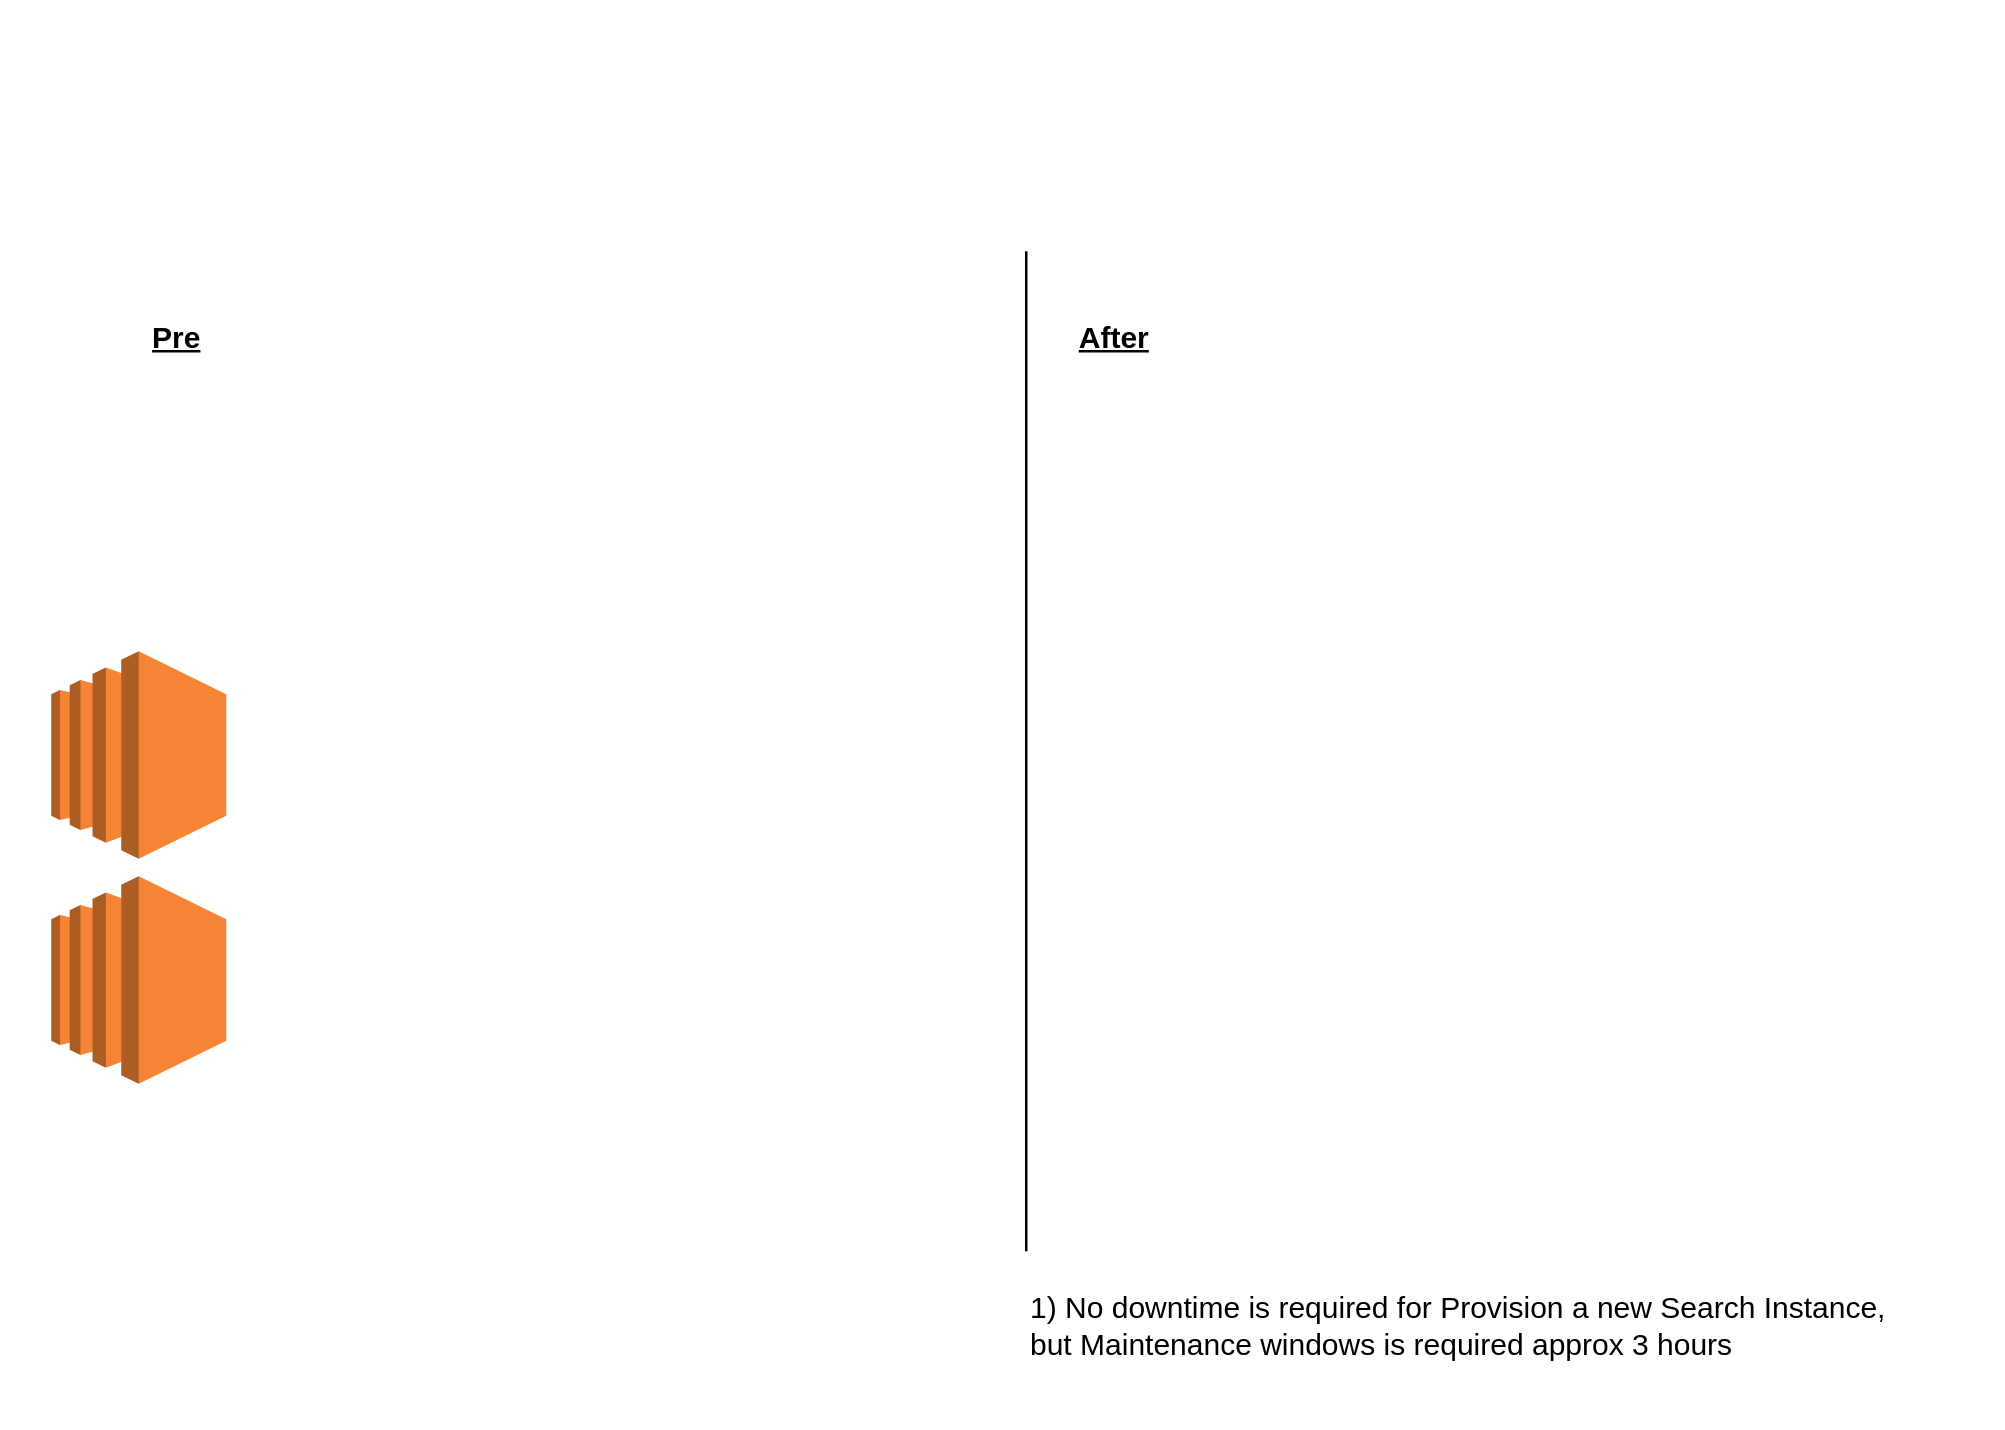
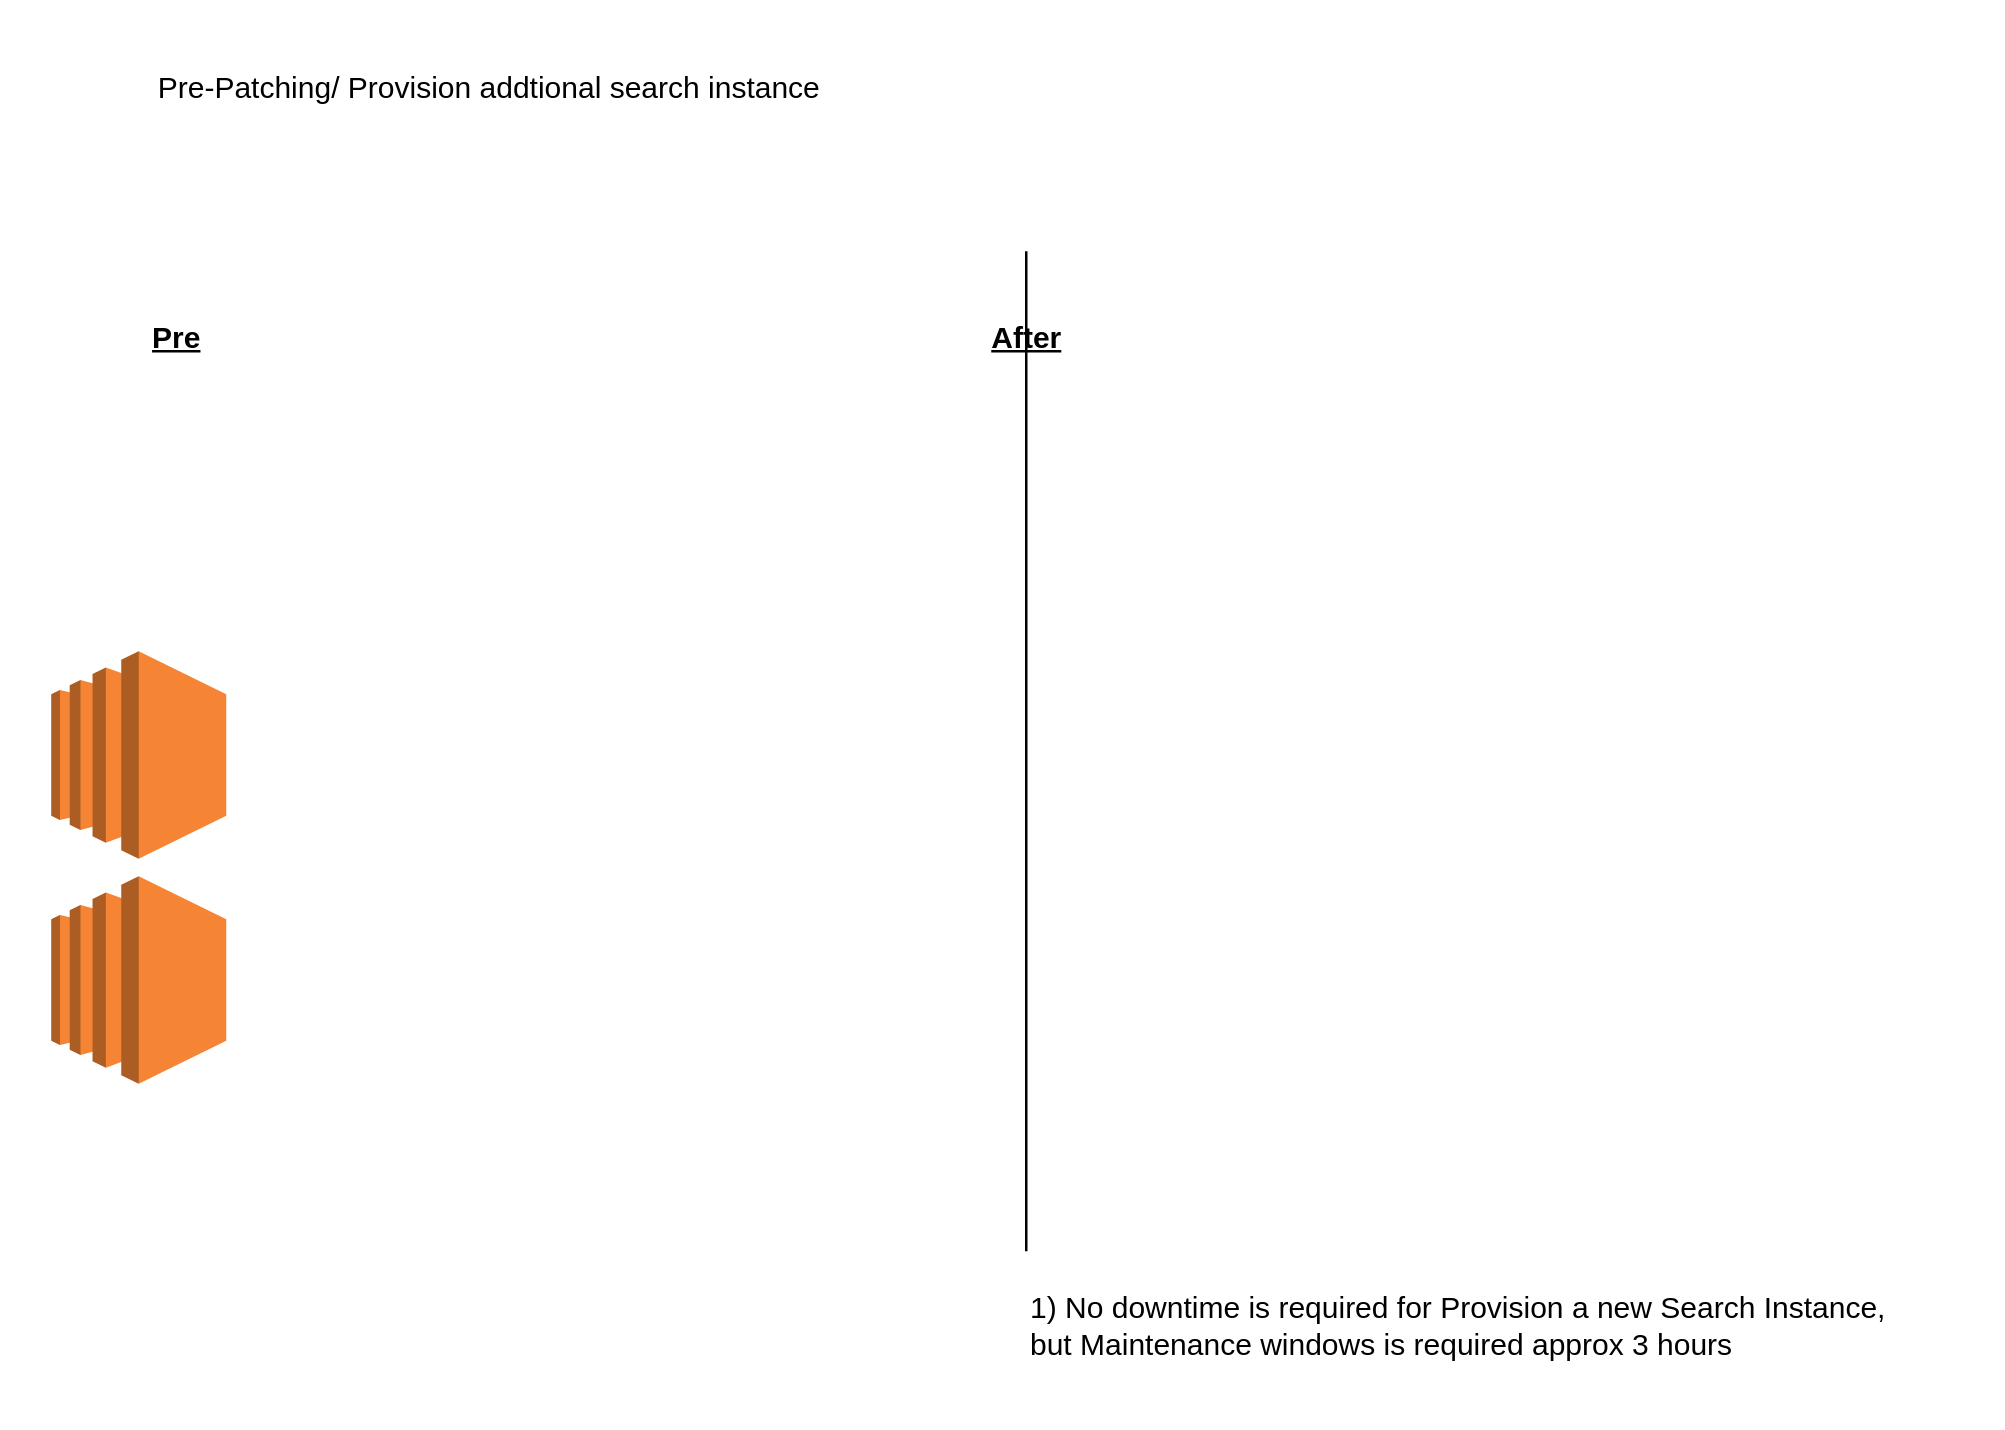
+ <mxCell id="3" value="Pre-Patching/ Provision addtional search instance" style="text;html=1;align=center;verticalAlign=middle;resizable=0;points=[];autosize=1;strokeColor=none;fillColor=none;" vertex="1" parent="1"><mxGeometry x="50" y="20" width="290" height="30" as="geometry" /></mxCell>
- <mxCell id="7" value="After" style="text;html=1;align=center;verticalAlign=middle;resizable=0;points=[];autosize=1;strokeColor=none;fillColor=none;fontStyle=5" vertex="1" parent="1"><mxGeometry x="420" y="120" width="50" height="30" as="geometry" /></mxCell>
+ <mxCell id="7" value="After" style="text;html=1;align=center;verticalAlign=middle;resizable=0;points=[];autosize=1;strokeColor=none;fillColor=none;fontStyle=5" vertex="1" parent="1"><mxGeometry x="385" y="120" width="50" height="30" as="geometry" /></mxCell>
